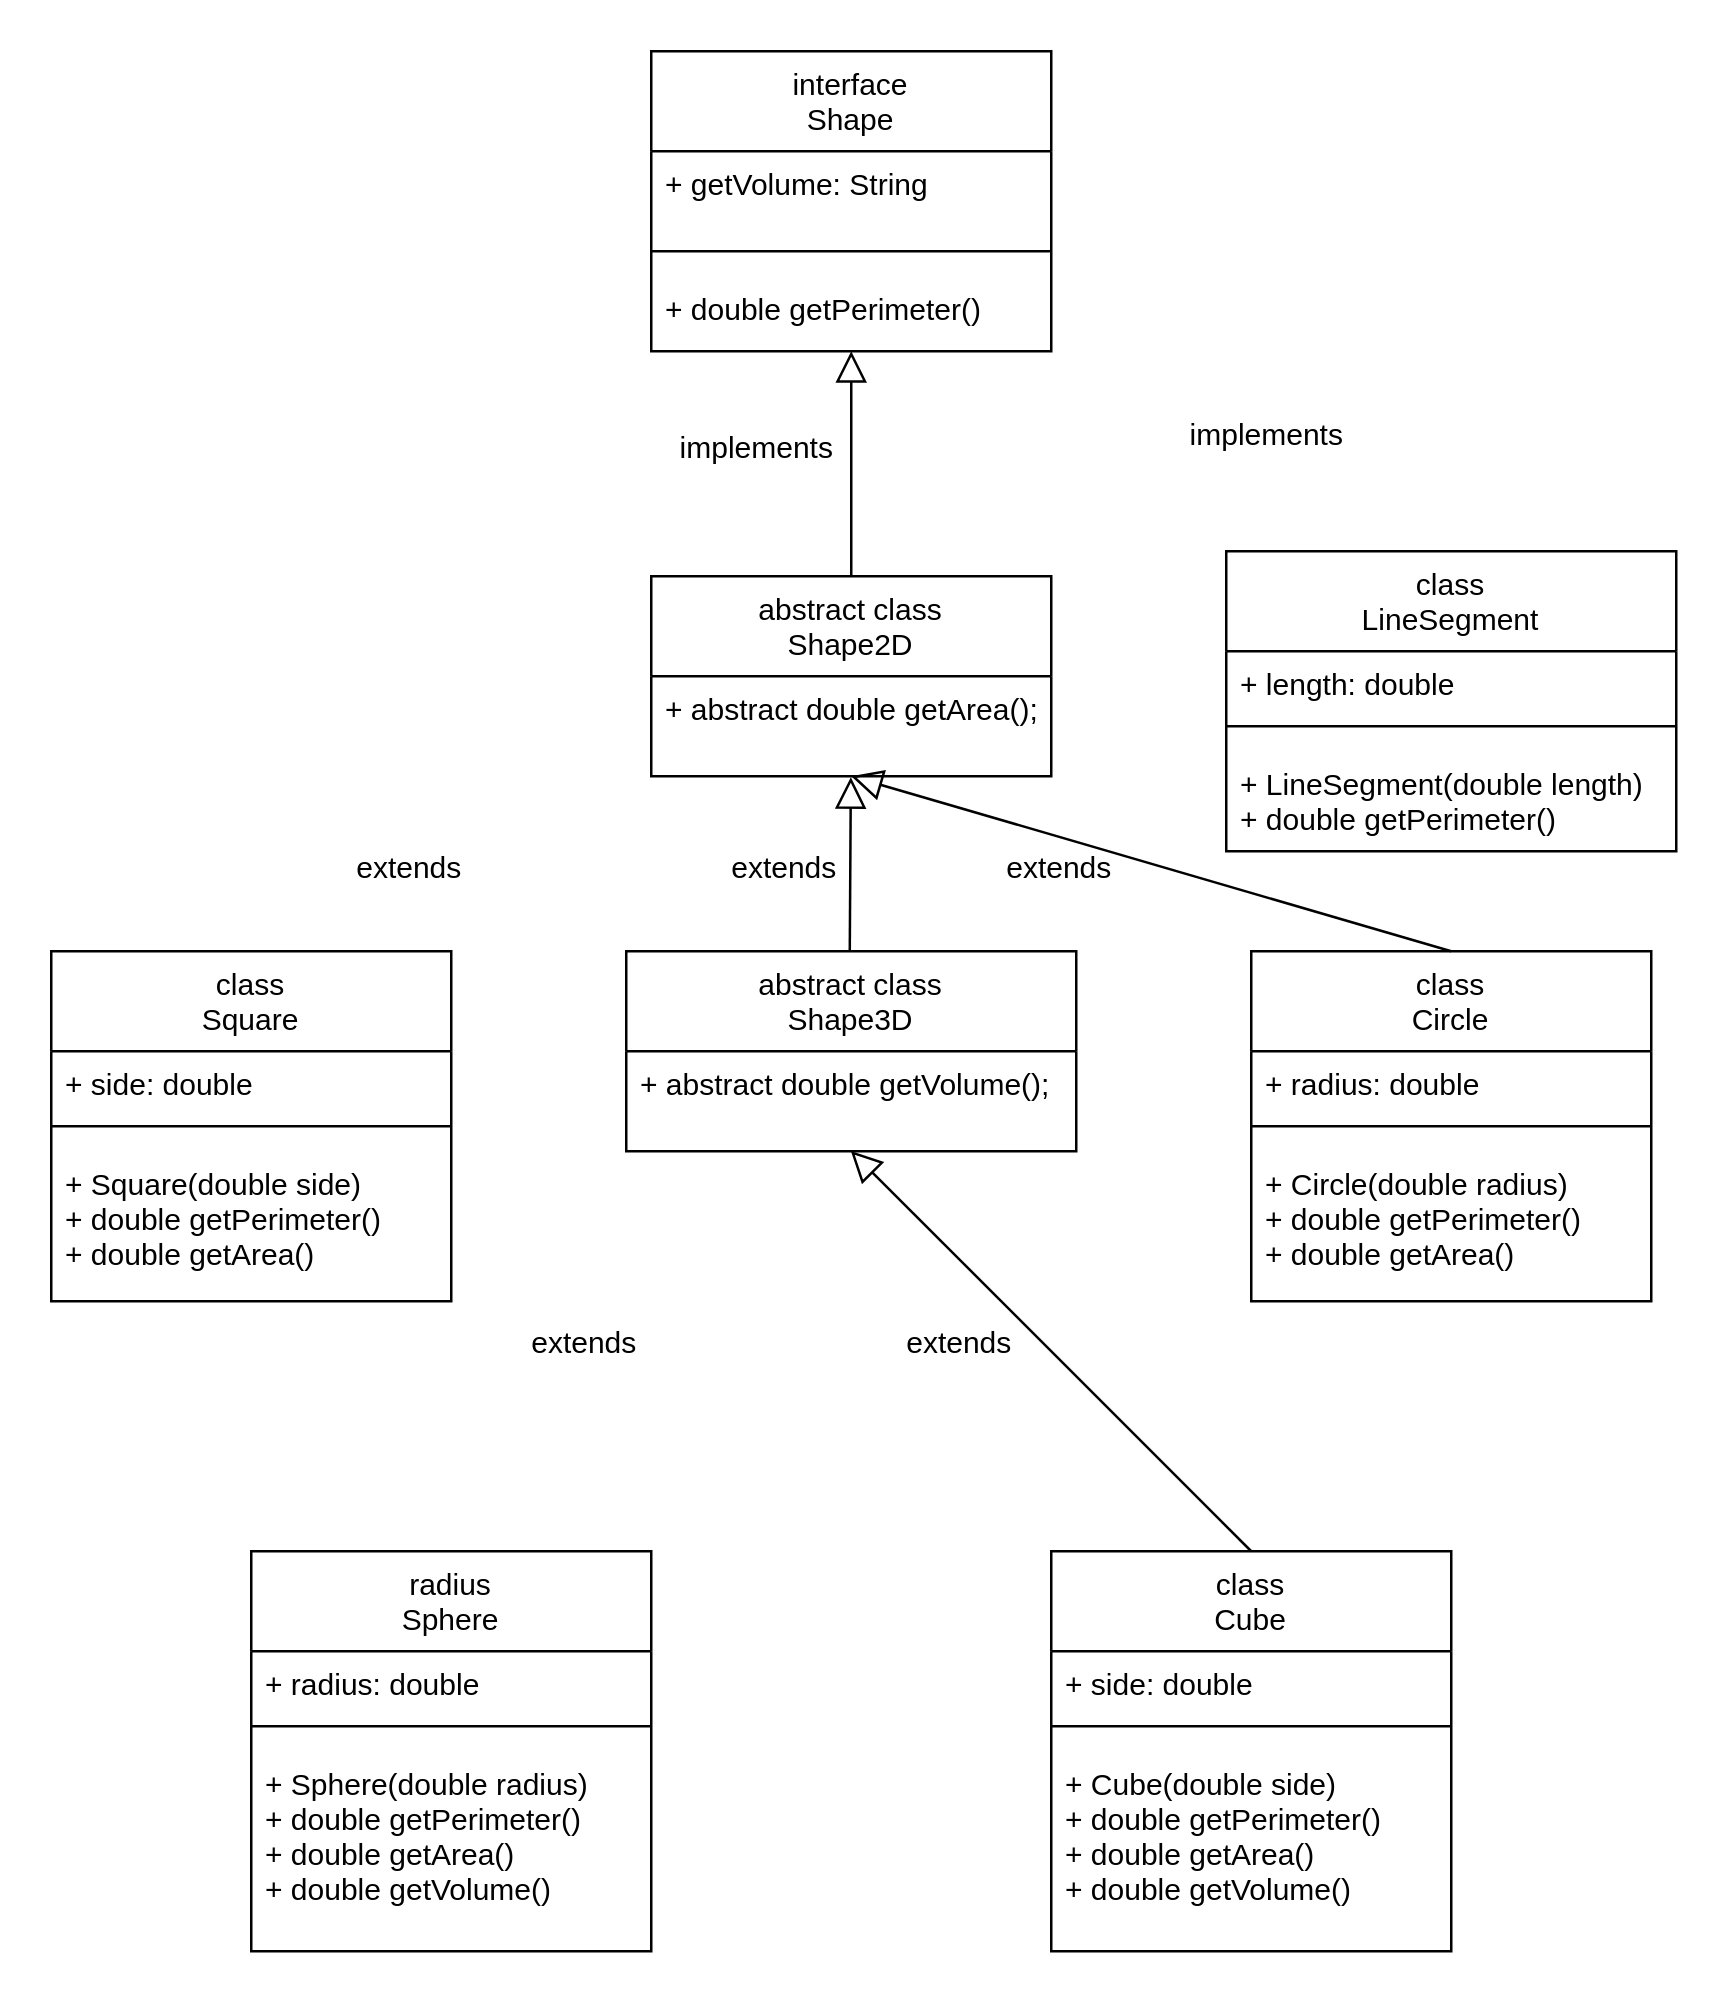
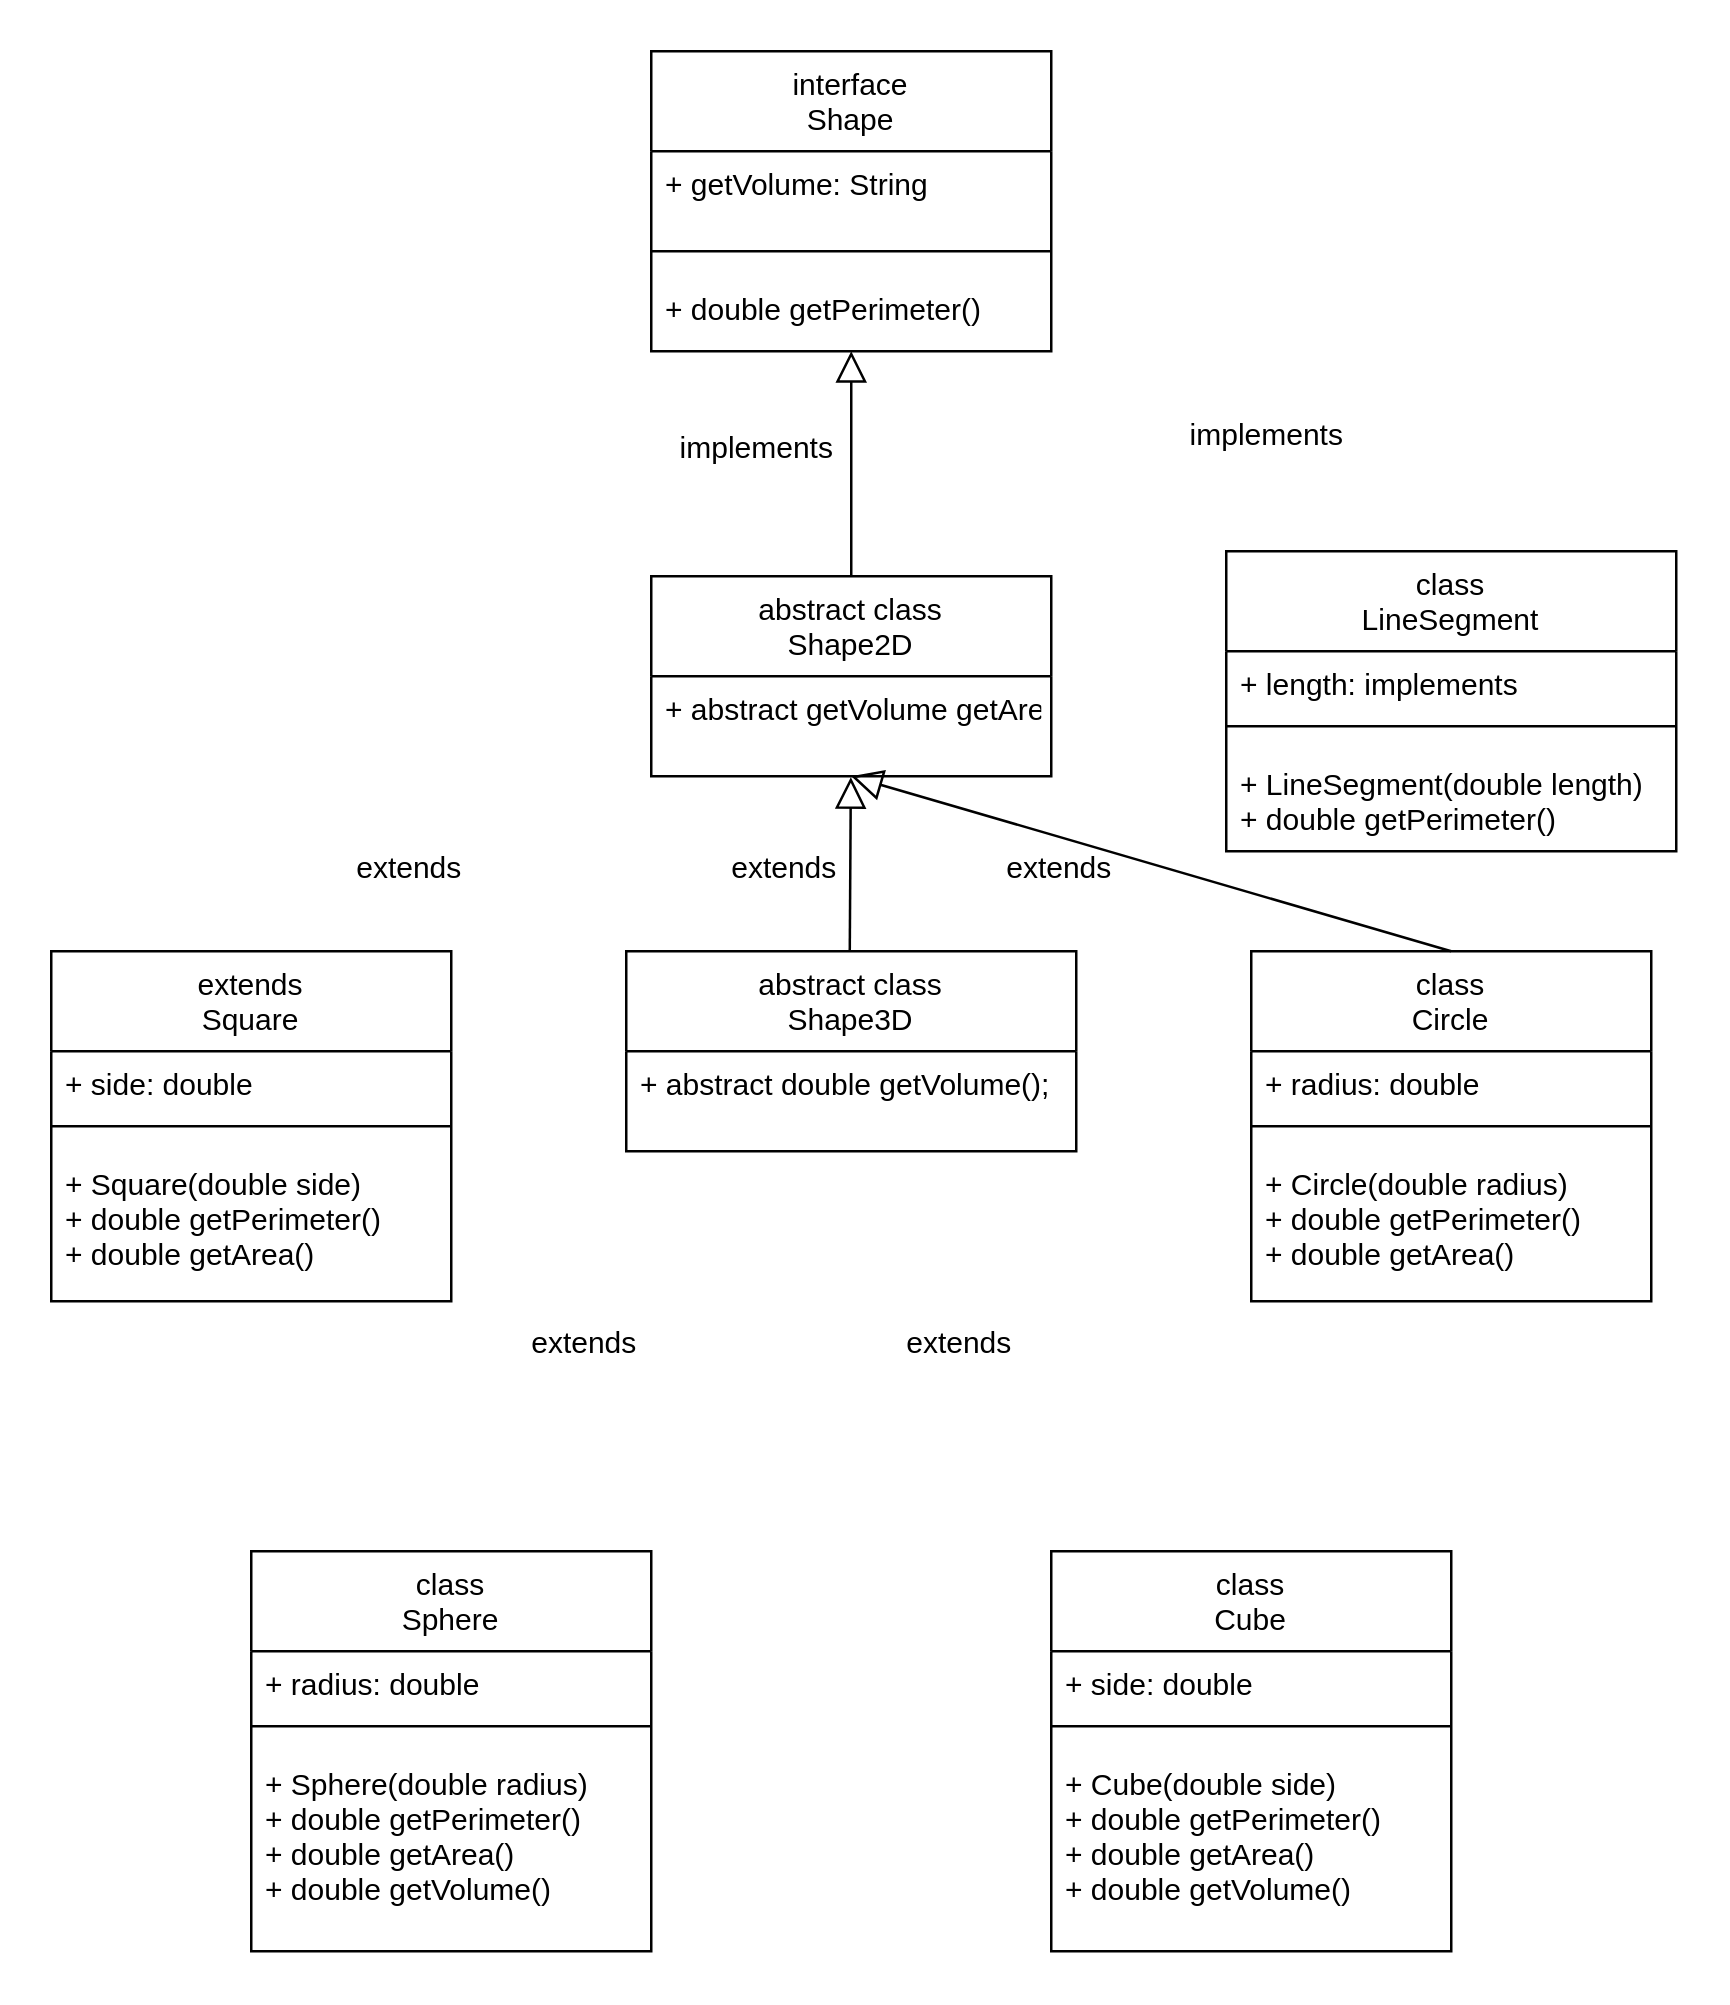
- <mxCell id="14" value="+ length: double" style="text;align=left;verticalAlign=top;spacingLeft=4;spacingRight=4;overflow=hidden;rotatable=0;points=[[0,0.5],[1,0.5]];portConstraint=eastwest;" vertex="1" parent="13"><mxGeometry y="40" width="180" height="20" as="geometry" /></mxCell>
+ <mxCell id="14" value="+ length: implements" style="text;align=left;verticalAlign=top;spacingLeft=4;spacingRight=4;overflow=hidden;rotatable=0;points=[[0,0.5],[1,0.5]];portConstraint=eastwest;" vertex="1" parent="13"><mxGeometry y="40" width="180" height="20" as="geometry" /></mxCell>
- <mxCell id="9" value="+ abstract double getArea();" style="text;align=left;verticalAlign=top;spacingLeft=4;spacingRight=4;overflow=hidden;rotatable=0;points=[[0,0.5],[1,0.5]];portConstraint=eastwest;" vertex="1" parent="8"><mxGeometry y="40" width="160" height="40" as="geometry" /></mxCell>
+ <mxCell id="9" value="+ abstract getVolume getArea();" style="text;align=left;verticalAlign=top;spacingLeft=4;spacingRight=4;overflow=hidden;rotatable=0;points=[[0,0.5],[1,0.5]];portConstraint=eastwest;" vertex="1" parent="8"><mxGeometry y="40" width="160" height="40" as="geometry" /></mxCell>
- <mxCell id="21" value="class &#10;Square" style="swimlane;fontStyle=0;align=center;verticalAlign=top;childLayout=stackLayout;horizontal=1;startSize=40;horizontalStack=0;resizeParent=1;resizeLast=0;collapsible=1;marginBottom=0;rounded=0;shadow=0;strokeWidth=1;" vertex="1" parent="1"><mxGeometry x="20" y="380" width="160" height="140" as="geometry"><mxRectangle x="340" y="380" width="170" height="26" as="alternateBounds" /></mxGeometry></mxCell>
+ <mxCell id="21" value="extends &#10;Square" style="swimlane;fontStyle=0;align=center;verticalAlign=top;childLayout=stackLayout;horizontal=1;startSize=40;horizontalStack=0;resizeParent=1;resizeLast=0;collapsible=1;marginBottom=0;rounded=0;shadow=0;strokeWidth=1;" vertex="1" parent="1"><mxGeometry x="20" y="380" width="160" height="140" as="geometry"><mxRectangle x="340" y="380" width="170" height="26" as="alternateBounds" /></mxGeometry></mxCell>
- <mxCell id="40" value="" style="endArrow=block;endSize=10;endFill=0;shadow=0;strokeWidth=1;elbow=vertical;rounded=0;exitX=0.5;exitY=0;exitDx=0;exitDy=0;entryX=0.499;entryY=0.996;entryDx=0;entryDy=0;entryPerimeter=0;" edge="1" parent="1" source="36" target="11"><mxGeometry width="160" relative="1" as="geometry"><mxPoint x="290" y="670" as="sourcePoint" /><mxPoint x="390" y="490" as="targetPoint" /></mxGeometry></mxCell>
- <mxCell id="31" value="radius &#10;Sphere" style="swimlane;fontStyle=0;align=center;verticalAlign=top;childLayout=stackLayout;horizontal=1;startSize=40;horizontalStack=0;resizeParent=1;resizeLast=0;collapsible=1;marginBottom=0;rounded=0;shadow=0;strokeWidth=1;" vertex="1" parent="1"><mxGeometry x="100" y="620" width="160" height="160" as="geometry"><mxRectangle x="340" y="380" width="170" height="26" as="alternateBounds" /></mxGeometry></mxCell>
+ <mxCell id="31" value="class &#10;Sphere" style="swimlane;fontStyle=0;align=center;verticalAlign=top;childLayout=stackLayout;horizontal=1;startSize=40;horizontalStack=0;resizeParent=1;resizeLast=0;collapsible=1;marginBottom=0;rounded=0;shadow=0;strokeWidth=1;" vertex="1" parent="1"><mxGeometry x="100" y="620" width="160" height="160" as="geometry"><mxRectangle x="340" y="380" width="170" height="26" as="alternateBounds" /></mxGeometry></mxCell>
